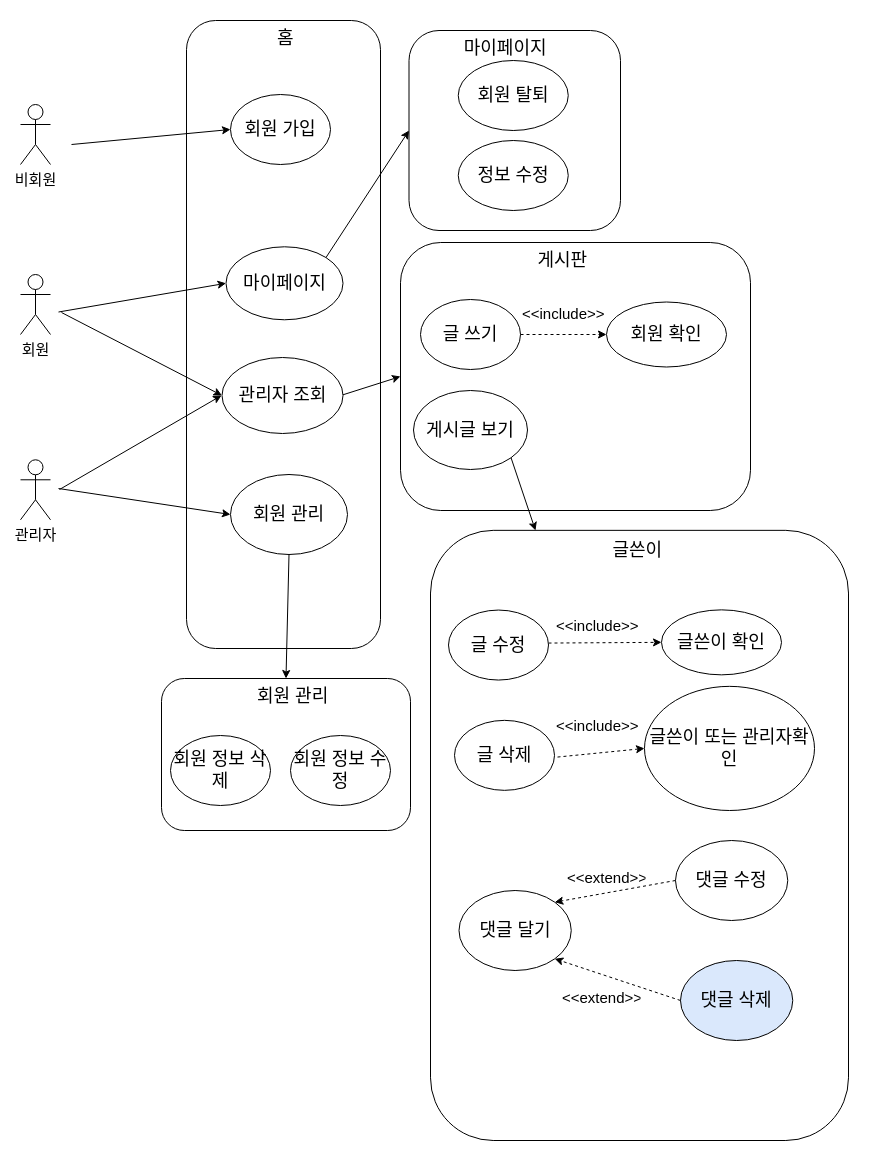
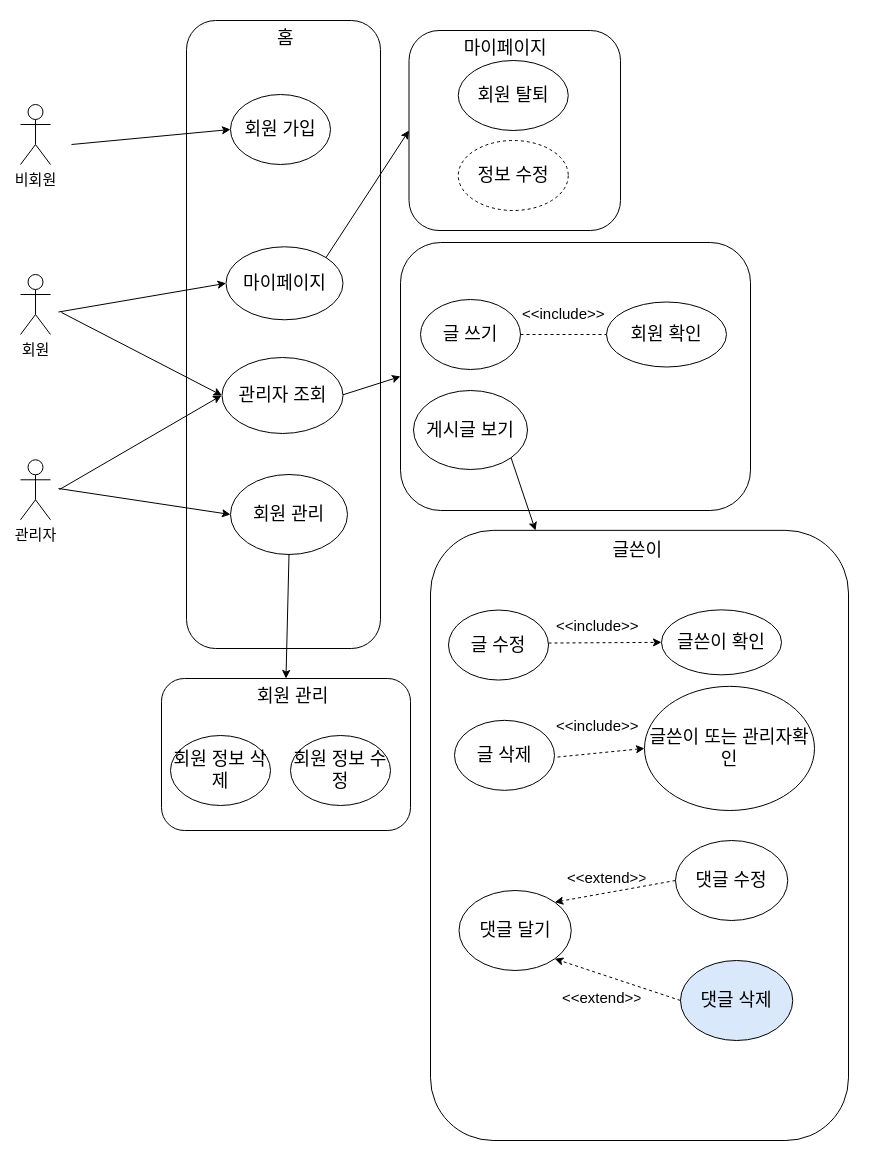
- <mxCell id="21" value="정보 수정" style="ellipse;whiteSpace=wrap;html=1;fontSize=18;" vertex="1" parent="1"><mxGeometry x="457.75" y="139.996" width="110" height="70" as="geometry" /></mxCell>
+ <mxCell id="21" value="정보 수정" style="ellipse;whiteSpace=wrap;html=1;fontSize=18;dashed=1;" vertex="1" parent="1"><mxGeometry x="457.75" y="139.996" width="110" height="70" as="geometry" /></mxCell>
- <mxCell id="8" value="게시판" style="text;strokeColor=none;fillColor=none;align=left;verticalAlign=top;spacingLeft=4;spacingRight=4;overflow=hidden;rotatable=0;points=[[0,0.5],[1,0.5]];portConstraint=eastwest;fontSize=18;" vertex="1" parent="1"><mxGeometry x="531.5" y="241.996" width="65" height="40" as="geometry" /></mxCell>
- <mxCell id="30" value="" style="endArrow=classic;html=1;fontSize=18;dashed=1;entryX=0;entryY=0.5;entryDx=0;entryDy=0;exitX=1;exitY=0.5;exitDx=0;exitDy=0;" edge="1" parent="1" source="22" target="29"><mxGeometry width="50" height="50" relative="1" as="geometry"><mxPoint x="510" y="329.906" as="sourcePoint" /><mxPoint x="618.909" y="289.998" as="targetPoint" /></mxGeometry></mxCell>
+ <mxCell id="30" value="" style="endArrow=none;html=1;fontSize=18;dashed=1;entryX=0;entryY=0.5;entryDx=0;entryDy=0;exitX=1;exitY=0.5;exitDx=0;exitDy=0;" edge="1" parent="1" source="22" target="29"><mxGeometry width="50" height="50" relative="1" as="geometry"><mxPoint x="510" y="329.906" as="sourcePoint" /><mxPoint x="618.909" y="289.998" as="targetPoint" /></mxGeometry></mxCell>
